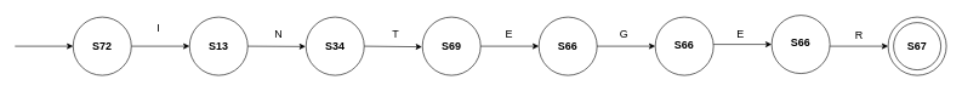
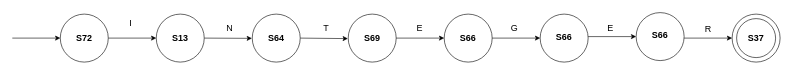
- <mxCell id="16" value="&lt;b style=&quot;font-size: 15px;&quot;&gt;S34&lt;/b&gt;" style="text;html=1;strokeColor=none;fillColor=none;align=center;verticalAlign=middle;whiteSpace=wrap;rounded=0;fontSize=15;" vertex="1" parent="1"><mxGeometry x="430" y="48" width="60" height="30" as="geometry" /></mxCell>
+ <mxCell id="16" value="&lt;b style=&quot;font-size: 15px;&quot;&gt;S64&lt;/b&gt;" style="text;html=1;strokeColor=none;fillColor=none;align=center;verticalAlign=middle;whiteSpace=wrap;rounded=0;fontSize=15;" vertex="1" parent="1"><mxGeometry x="430" y="48" width="60" height="30" as="geometry" /></mxCell>
- <mxCell id="12" value="&lt;b&gt;&lt;font style=&quot;font-size: 15px;&quot;&gt;S67&lt;/font&gt;&lt;/b&gt;" style="text;html=1;strokeColor=none;fillColor=none;align=center;verticalAlign=middle;whiteSpace=wrap;rounded=0;" vertex="1" parent="1"><mxGeometry x="1230" y="48" width="60" height="30" as="geometry" /></mxCell>
+ <mxCell id="12" value="&lt;b&gt;&lt;font style=&quot;font-size: 15px;&quot;&gt;S37&lt;/font&gt;&lt;/b&gt;" style="text;html=1;strokeColor=none;fillColor=none;align=center;verticalAlign=middle;whiteSpace=wrap;rounded=0;" vertex="1" parent="1"><mxGeometry x="1230" y="48" width="60" height="30" as="geometry" /></mxCell>
